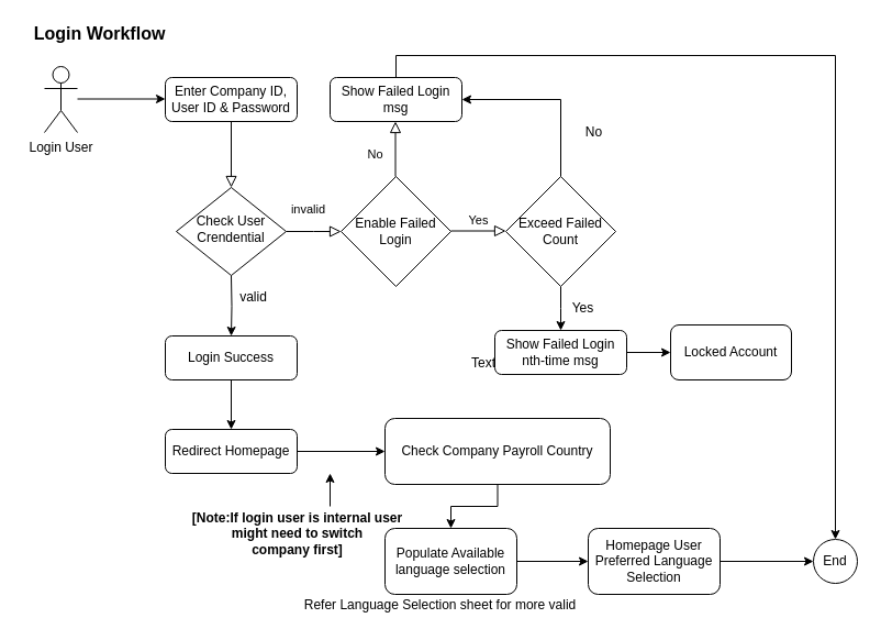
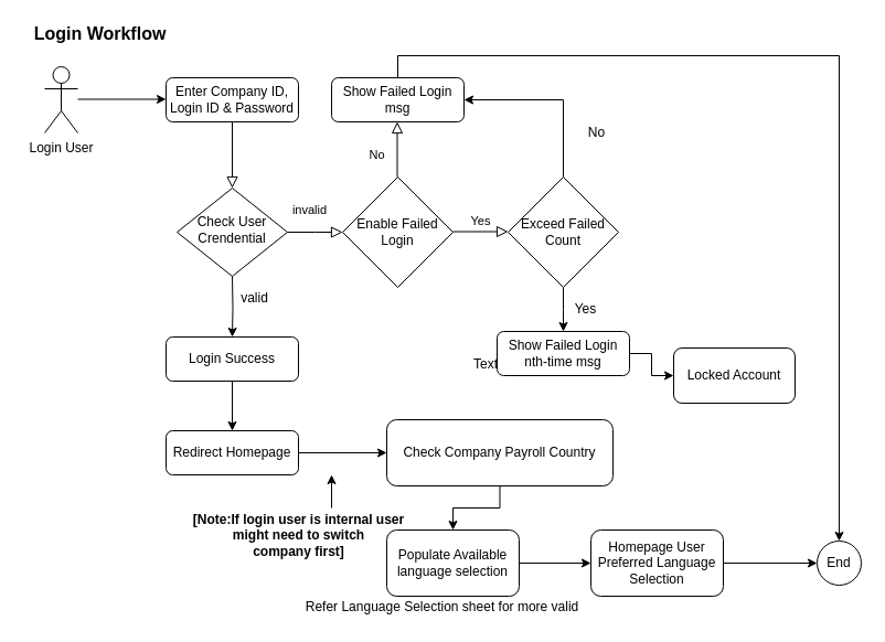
- <mxCell id="3" value="Enter Company ID, User ID &amp;amp; Password" style="rounded=1;whiteSpace=wrap;html=1;fontSize=12;glass=0;strokeWidth=1;shadow=0;" parent="1" vertex="1"><mxGeometry x="150" y="70" width="120" height="40" as="geometry" /></mxCell>
+ <mxCell id="3" value="Enter Company ID, Login ID &amp;amp; Password" style="rounded=1;whiteSpace=wrap;html=1;fontSize=12;glass=0;strokeWidth=1;shadow=0;" parent="1" vertex="1"><mxGeometry x="150" y="70" width="120" height="40" as="geometry" /></mxCell>
- <mxCell id="22" value="Locked Account" style="whiteSpace=wrap;html=1;rounded=1;shadow=0;strokeWidth=1;glass=0;" parent="1" vertex="1"><mxGeometry x="610" y="295" width="110" height="50" as="geometry" /></mxCell>
+ <mxCell id="22" value="Locked Account" style="whiteSpace=wrap;html=1;rounded=1;shadow=0;strokeWidth=1;glass=0;" parent="1" vertex="1"><mxGeometry x="610" y="315" width="110" height="50" as="geometry" /></mxCell>
